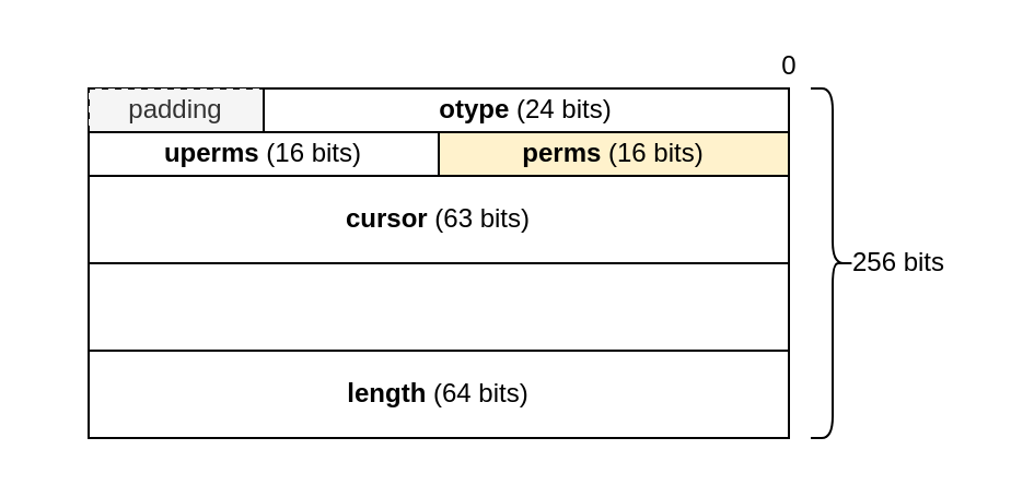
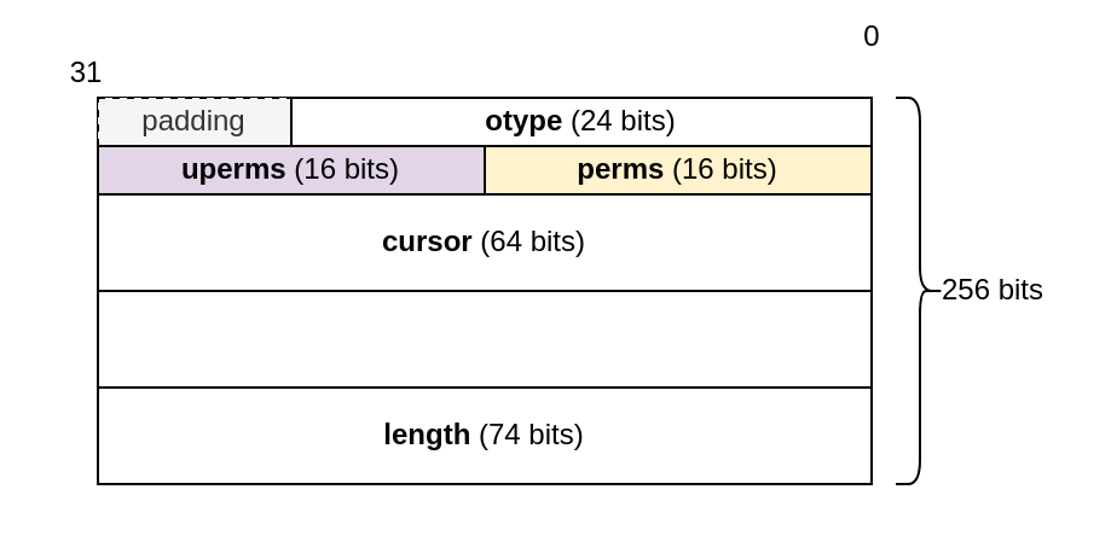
+ <mxCell id="4" value="31" style="text;html=1;align=center;verticalAlign=middle;resizable=0;points=[];autosize=1;" vertex="1" parent="1"><mxGeometry x="20" y="20" width="30" height="20" as="geometry" /></mxCell>
- <mxCell id="3" value="0" style="text;html=1;align=center;verticalAlign=middle;resizable=0;points=[];autosize=1;" vertex="1" parent="1"><mxGeometry x="350" y="20" width="20" height="20" as="geometry" /></mxCell>
+ <mxCell id="3" value="0" style="text;html=1;align=center;verticalAlign=middle;resizable=0;points=[];autosize=1;" vertex="1" parent="1"><mxGeometry x="350" y="5" width="20" height="20" as="geometry" /></mxCell>
- <mxCell id="9" value="&lt;b&gt;uperms&lt;/b&gt; (16 bits)" style="rounded=0;whiteSpace=wrap;html=1;strokeColor=#000000;" vertex="1" parent="1"><mxGeometry x="40" y="60" width="160" height="20" as="geometry" /></mxCell>
+ <mxCell id="9" value="&lt;b&gt;uperms&lt;/b&gt; (16 bits)" style="rounded=0;whiteSpace=wrap;html=1;strokeColor=#000000;fillColor=#e1d5e7;" vertex="1" parent="1"><mxGeometry x="40" y="60" width="160" height="20" as="geometry" /></mxCell>
- <mxCell id="11" value="&lt;b&gt;cursor &lt;/b&gt;(63 bits)" style="rounded=0;whiteSpace=wrap;html=1;strokeColor=#000000;" vertex="1" parent="1"><mxGeometry x="40" y="80" width="320" height="40" as="geometry" /></mxCell>
+ <mxCell id="11" value="&lt;b&gt;cursor &lt;/b&gt;(64 bits)" style="rounded=0;whiteSpace=wrap;html=1;strokeColor=#000000;" vertex="1" parent="1"><mxGeometry x="40" y="80" width="320" height="40" as="geometry" /></mxCell>
- <mxCell id="12" value="&lt;b&gt;length&amp;nbsp;&lt;/b&gt;(64 bits)" style="rounded=0;whiteSpace=wrap;html=1;strokeColor=#000000;" vertex="1" parent="1"><mxGeometry x="40" y="160" width="320" height="40" as="geometry" /></mxCell>
+ <mxCell id="12" value="&lt;b&gt;length&amp;nbsp;&lt;/b&gt;(74 bits)" style="rounded=0;whiteSpace=wrap;html=1;strokeColor=#000000;" vertex="1" parent="1"><mxGeometry x="40" y="160" width="320" height="40" as="geometry" /></mxCell>
